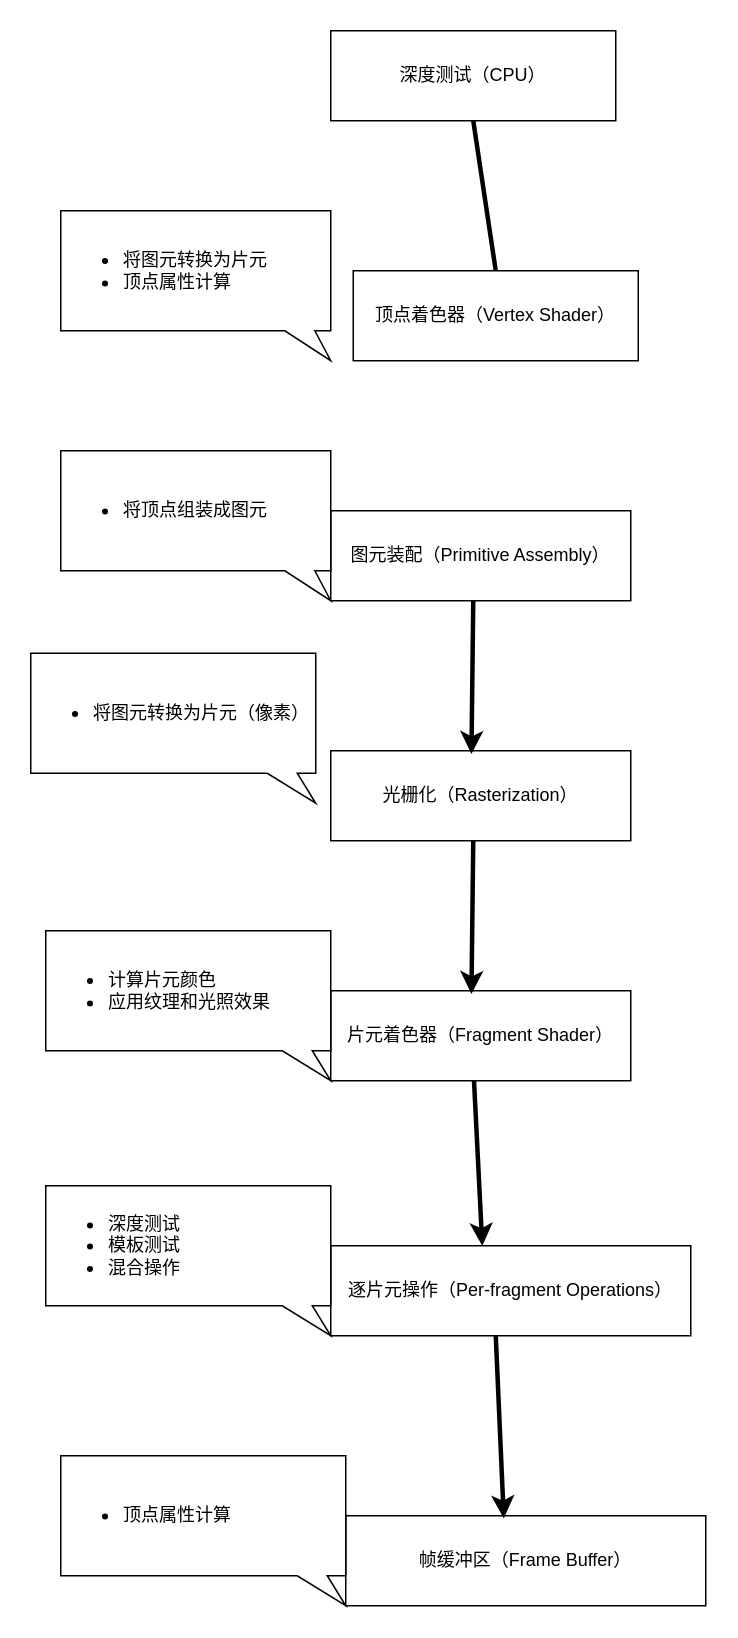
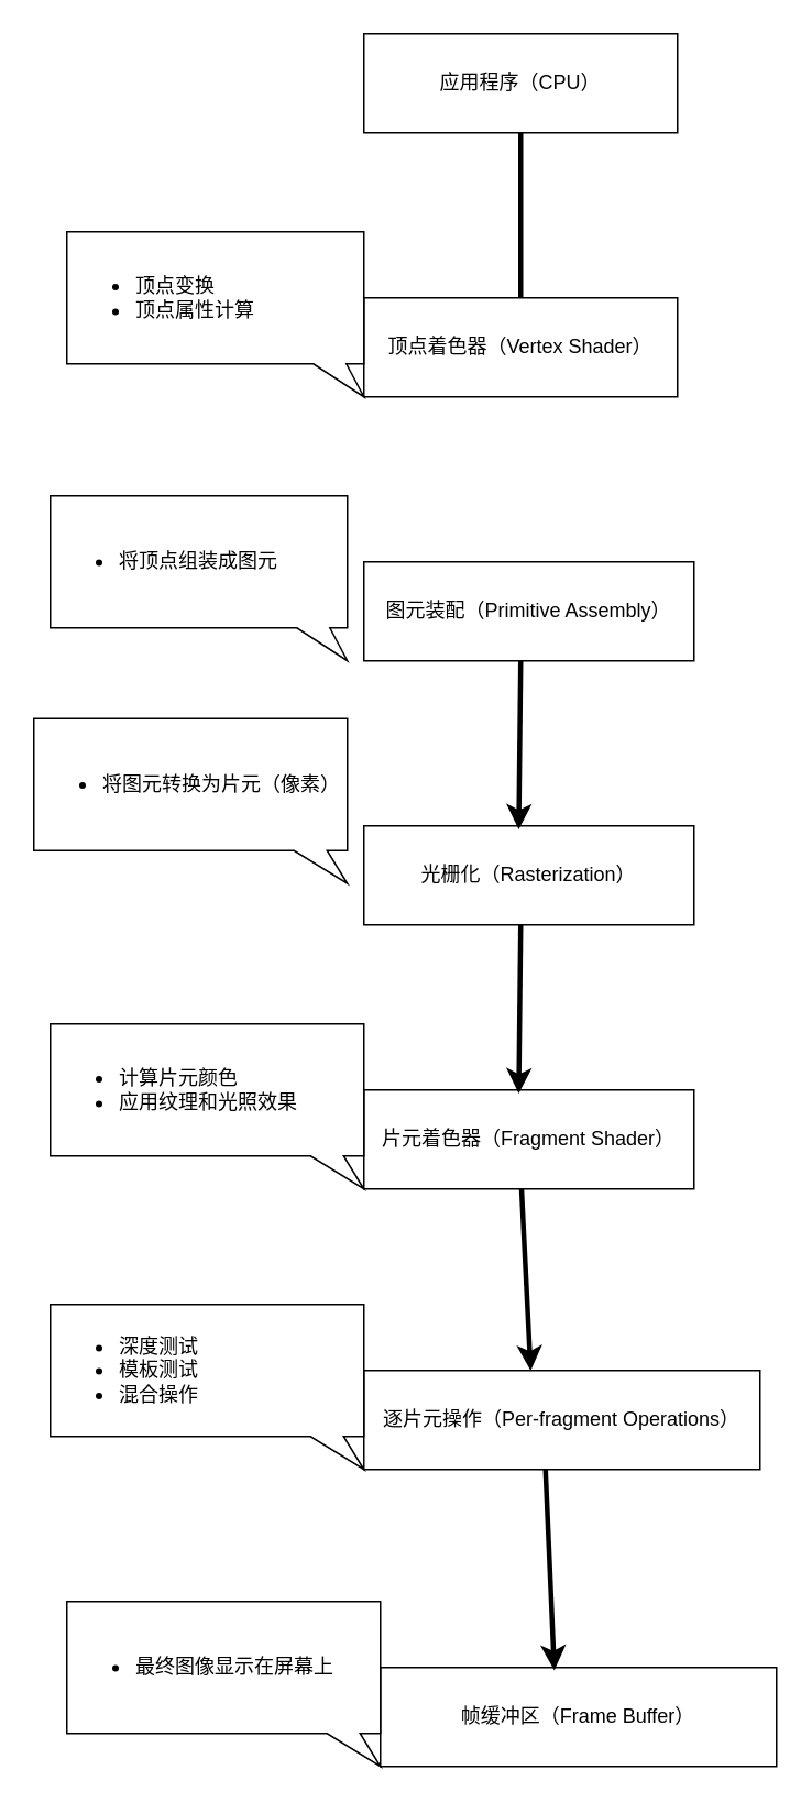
- <mxCell id="2" value="深度测试（CPU）" style="rounded=0;whiteSpace=wrap;html=1;" vertex="1" parent="1"><mxGeometry x="220" y="20" width="190" height="60" as="geometry" /></mxCell>
+ <mxCell id="2" value="应用程序（CPU）" style="rounded=0;whiteSpace=wrap;html=1;" vertex="1" parent="1"><mxGeometry x="220" y="20" width="190" height="60" as="geometry" /></mxCell>
- <mxCell id="4" value="&lt;ul&gt;&lt;li&gt;将图元转换为片元&lt;/li&gt;&lt;li&gt;顶点属性计算&lt;/li&gt;&lt;/ul&gt;" style="shape=callout;whiteSpace=wrap;html=1;perimeter=calloutPerimeter;size=20;position=0.83;align=left;position2=1;" vertex="1" parent="1"><mxGeometry x="40" y="140" width="180" height="100" as="geometry" /></mxCell>
+ <mxCell id="4" value="&lt;ul&gt;&lt;li&gt;顶点变换&lt;/li&gt;&lt;li&gt;顶点属性计算&lt;/li&gt;&lt;/ul&gt;" style="shape=callout;whiteSpace=wrap;html=1;perimeter=calloutPerimeter;size=20;position=0.83;align=left;position2=1;" vertex="1" parent="1"><mxGeometry x="40" y="140" width="180" height="100" as="geometry" /></mxCell>
- <mxCell id="3" value="顶点着色器（Vertex Shader）" style="rounded=0;whiteSpace=wrap;html=1;" vertex="1" parent="1"><mxGeometry x="235" y="180" width="190" height="60" as="geometry" /></mxCell>
+ <mxCell id="3" value="顶点着色器（Vertex Shader）" style="rounded=0;whiteSpace=wrap;html=1;" vertex="1" parent="1"><mxGeometry x="220" y="180" width="190" height="60" as="geometry" /></mxCell>
- <mxCell id="7" value="&lt;ul&gt;&lt;li&gt;将顶点组装成图元&lt;/li&gt;&lt;/ul&gt;" style="shape=callout;whiteSpace=wrap;html=1;perimeter=calloutPerimeter;size=20;position=0.83;align=left;position2=1;" vertex="1" parent="1"><mxGeometry x="40" y="300" width="180" height="100" as="geometry" /></mxCell>
+ <mxCell id="7" value="&lt;ul&gt;&lt;li&gt;将顶点组装成图元&lt;/li&gt;&lt;/ul&gt;" style="shape=callout;whiteSpace=wrap;html=1;perimeter=calloutPerimeter;size=20;position=0.83;align=left;position2=1;" vertex="1" parent="1"><mxGeometry x="30" y="300" width="180" height="100" as="geometry" /></mxCell>
- <mxCell id="18" value="&lt;ul&gt;&lt;li&gt;顶点属性计算&lt;/li&gt;&lt;/ul&gt;" style="shape=callout;whiteSpace=wrap;html=1;perimeter=calloutPerimeter;size=20;position=0.83;align=left;position2=1;" vertex="1" parent="1"><mxGeometry x="40" y="970" width="190" height="100" as="geometry" /></mxCell>
+ <mxCell id="18" value="&lt;ul&gt;&lt;li&gt;最终图像显示在屏幕上&lt;/li&gt;&lt;/ul&gt;" style="shape=callout;whiteSpace=wrap;html=1;perimeter=calloutPerimeter;size=20;position=0.83;align=left;position2=1;" vertex="1" parent="1"><mxGeometry x="40" y="970" width="190" height="100" as="geometry" /></mxCell>
